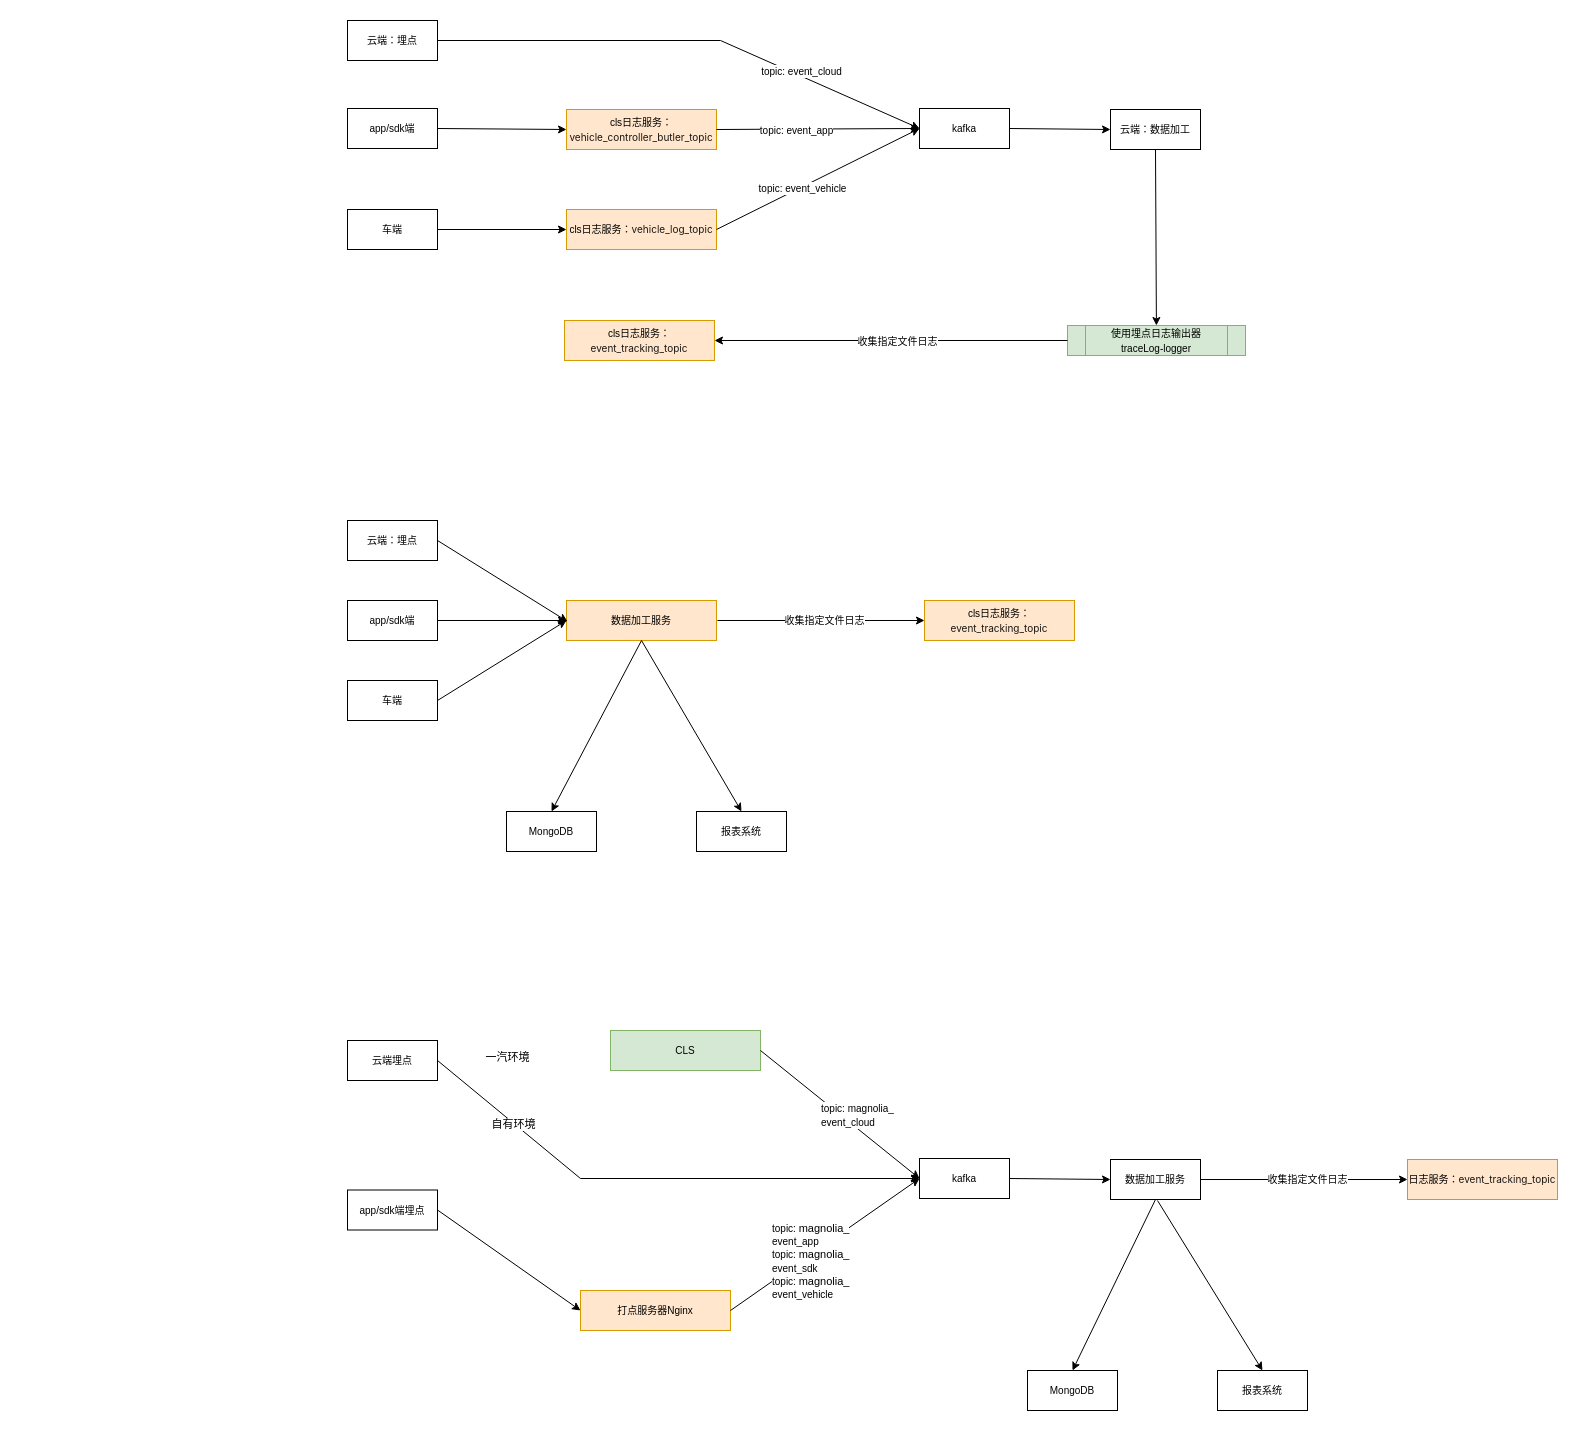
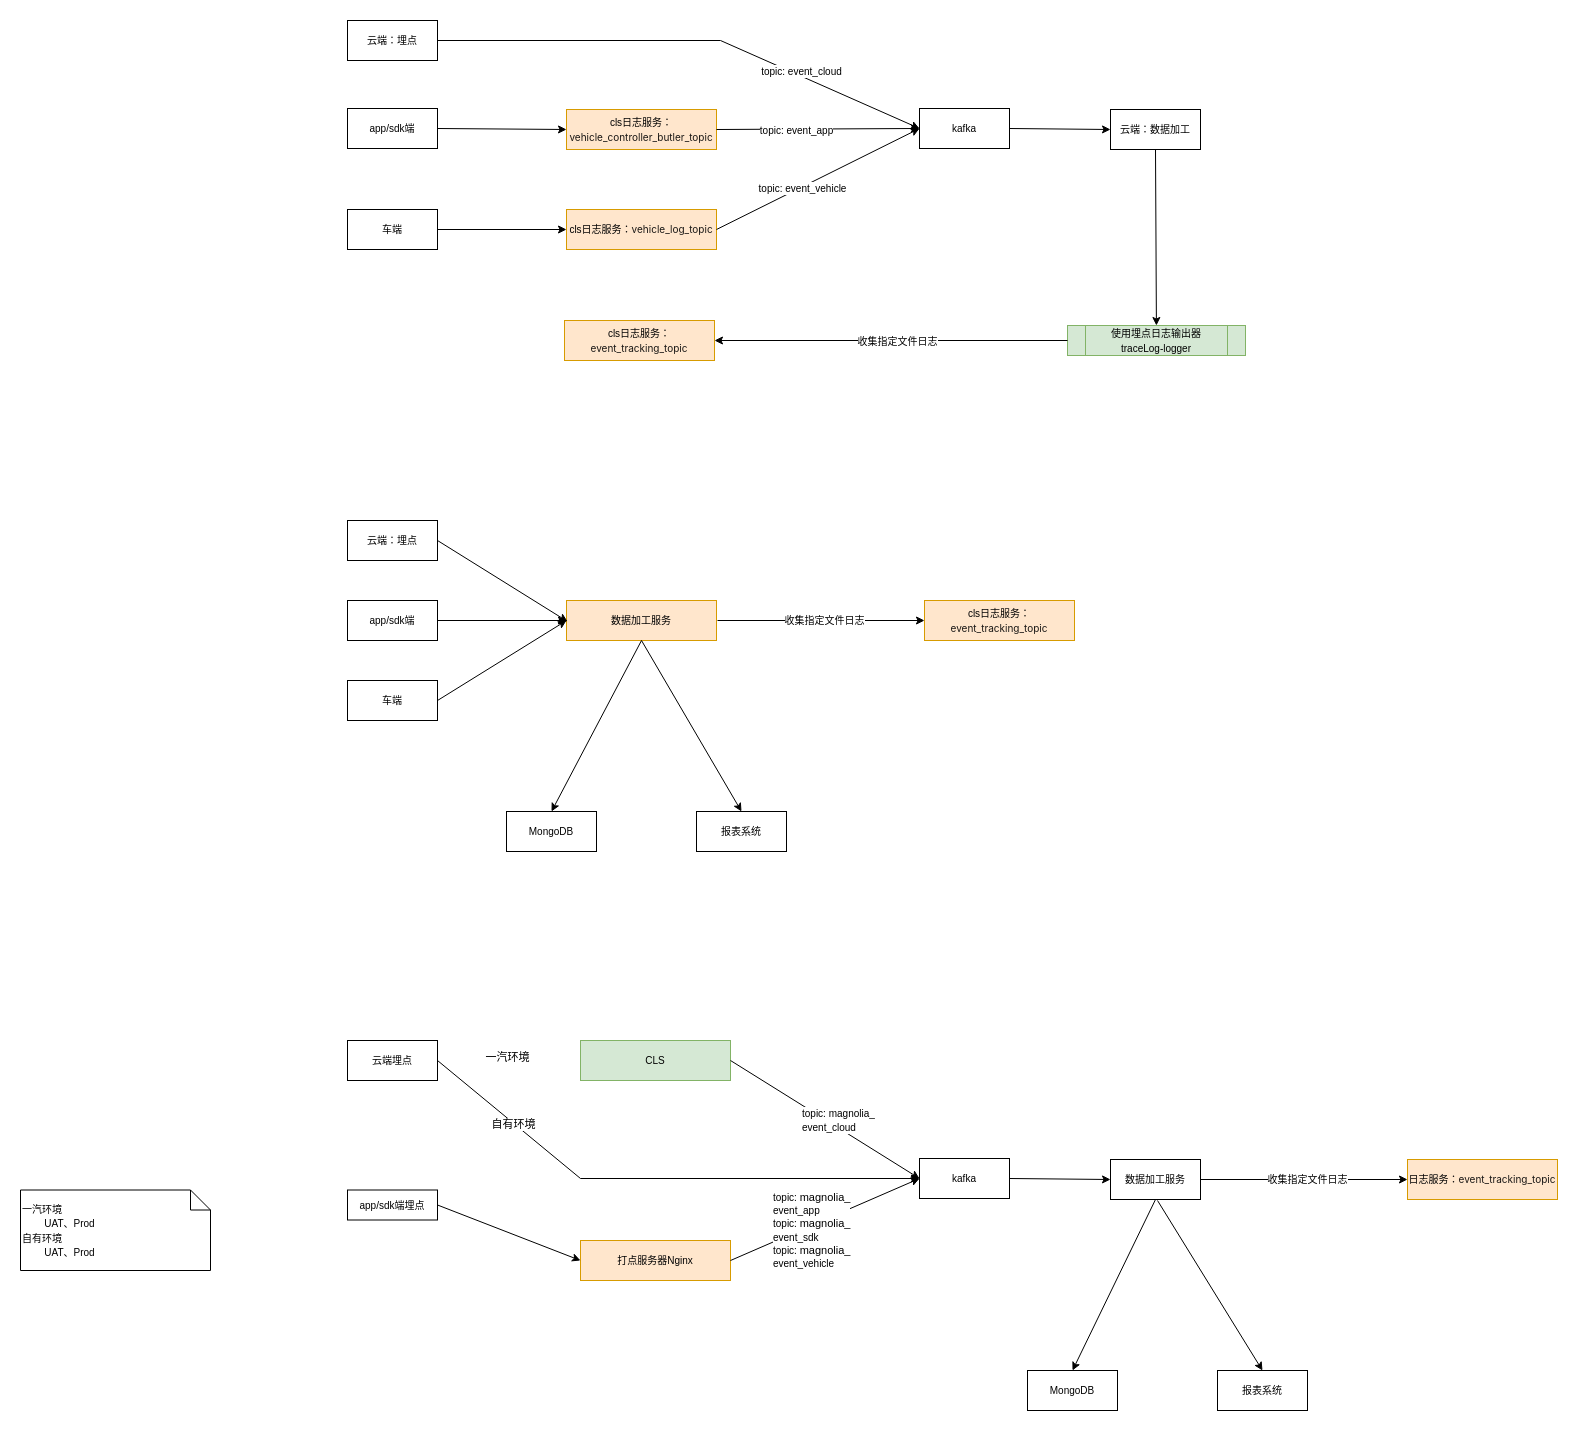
- <mxCell id="53" value="&lt;span style=&quot;font-size: 10px;&quot;&gt;CLS&lt;/span&gt;" style="rounded=0;whiteSpace=wrap;html=1;fillColor=#d5e8d4;strokeColor=#82b366;" parent="1" vertex="1"><mxGeometry x="610" y="1030" width="150" height="40" as="geometry" /></mxCell>
+ <mxCell id="53" value="&lt;span style=&quot;font-size: 10px;&quot;&gt;CLS&lt;/span&gt;" style="rounded=0;whiteSpace=wrap;html=1;fillColor=#d5e8d4;strokeColor=#82b366;" parent="1" vertex="1"><mxGeometry x="580" y="1040" width="150" height="40" as="geometry" /></mxCell>
- <mxCell id="23" value="&lt;font style=&quot;font-size: 10px;&quot;&gt;app/sdk端&lt;/font&gt;&lt;span style=&quot;font-size: 10px;&quot;&gt;埋点&lt;/span&gt;" style="rounded=0;whiteSpace=wrap;html=1;" parent="1" vertex="1"><mxGeometry x="347" y="1189.5" width="90" height="40" as="geometry" /></mxCell>
+ <mxCell id="23" value="&lt;font style=&quot;font-size: 10px;&quot;&gt;app/sdk端&lt;/font&gt;&lt;span style=&quot;font-size: 10px;&quot;&gt;埋点&lt;/span&gt;" style="rounded=0;whiteSpace=wrap;html=1;" parent="1" vertex="1"><mxGeometry x="347" y="1189.5" width="90" height="30" as="geometry" /></mxCell>
+ <mxCell id="59" value="&lt;font style=&quot;font-size: 10px;&quot;&gt;一汽环境&lt;/font&gt;&lt;div&gt;&lt;font style=&quot;font-size: 10px;&quot;&gt;&amp;nbsp; &amp;nbsp; &amp;nbsp; &amp;nbsp; UAT、Prod&lt;/font&gt;&lt;/div&gt;&lt;div&gt;&lt;font style=&quot;font-size: 10px;&quot;&gt;自有环境&lt;/font&gt;&lt;/div&gt;&lt;div&gt;&lt;font style=&quot;font-size: 10px;&quot;&gt;&amp;nbsp; &amp;nbsp; &amp;nbsp; &amp;nbsp; UAT、Prod&lt;/font&gt;&lt;/div&gt;" style="shape=note;size=20;whiteSpace=wrap;html=1;align=left;" parent="1" vertex="1"><mxGeometry x="20" y="1189.5" width="190" height="80.5" as="geometry" /></mxCell>
- <mxCell id="25" value="&lt;span style=&quot;font-size: 10px;&quot;&gt;打点服务器Nginx&lt;/span&gt;" style="rounded=0;whiteSpace=wrap;html=1;fillColor=#ffe6cc;strokeColor=#d79b00;" parent="1" vertex="1"><mxGeometry x="580" y="1290" width="150" height="40" as="geometry" /></mxCell>
+ <mxCell id="25" value="&lt;span style=&quot;font-size: 10px;&quot;&gt;打点服务器Nginx&lt;/span&gt;" style="rounded=0;whiteSpace=wrap;html=1;fillColor=#ffe6cc;strokeColor=#d79b00;" parent="1" vertex="1"><mxGeometry x="580" y="1240" width="150" height="40" as="geometry" /></mxCell>
